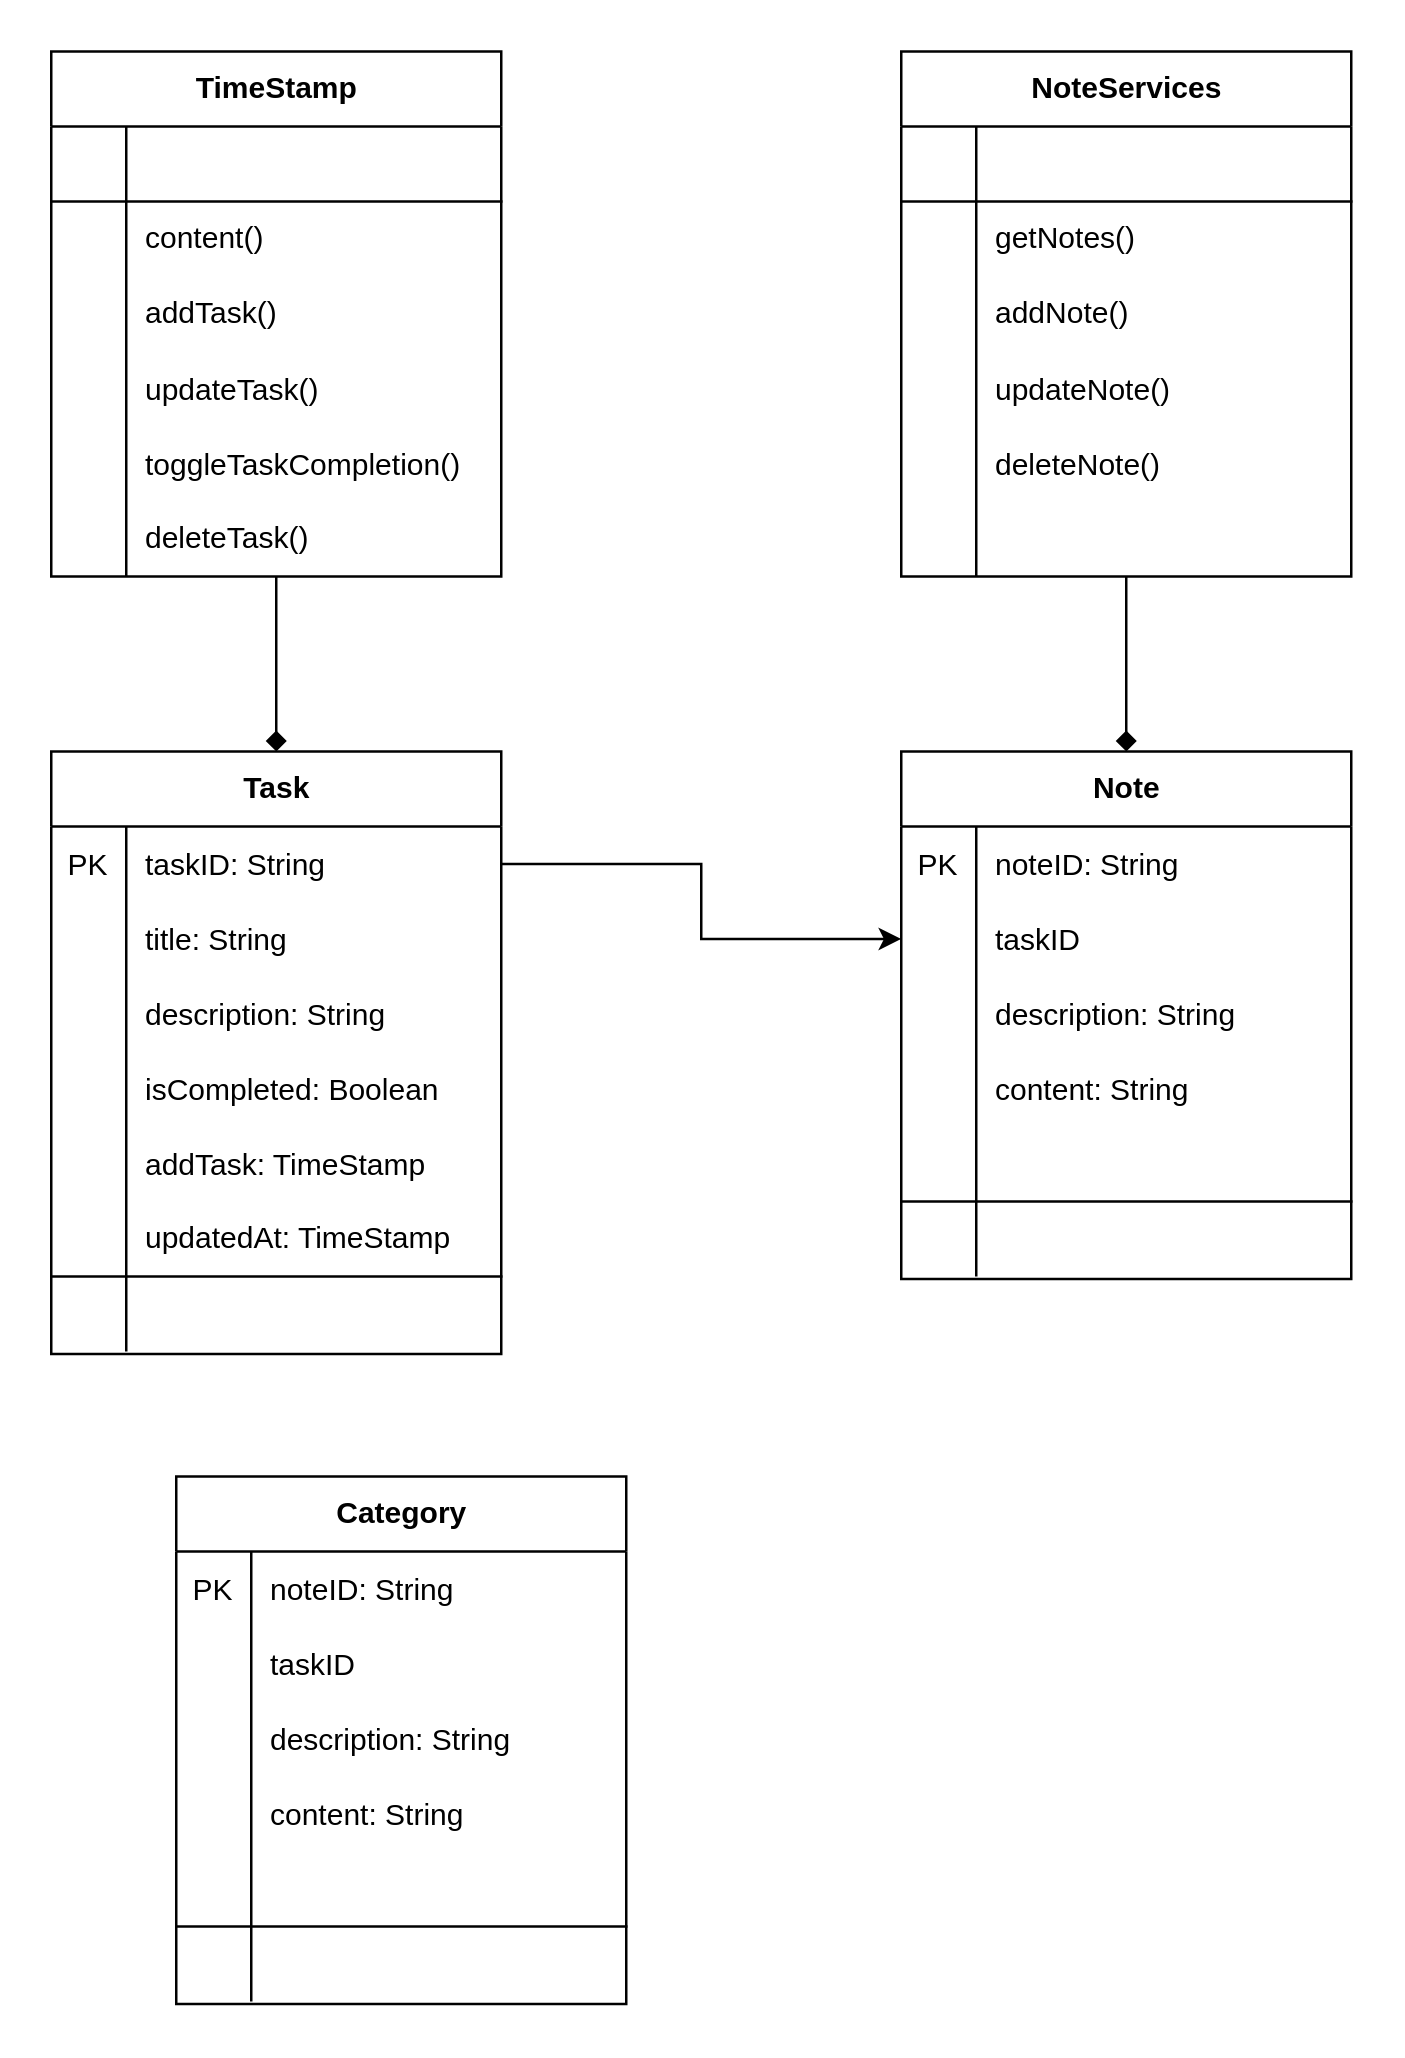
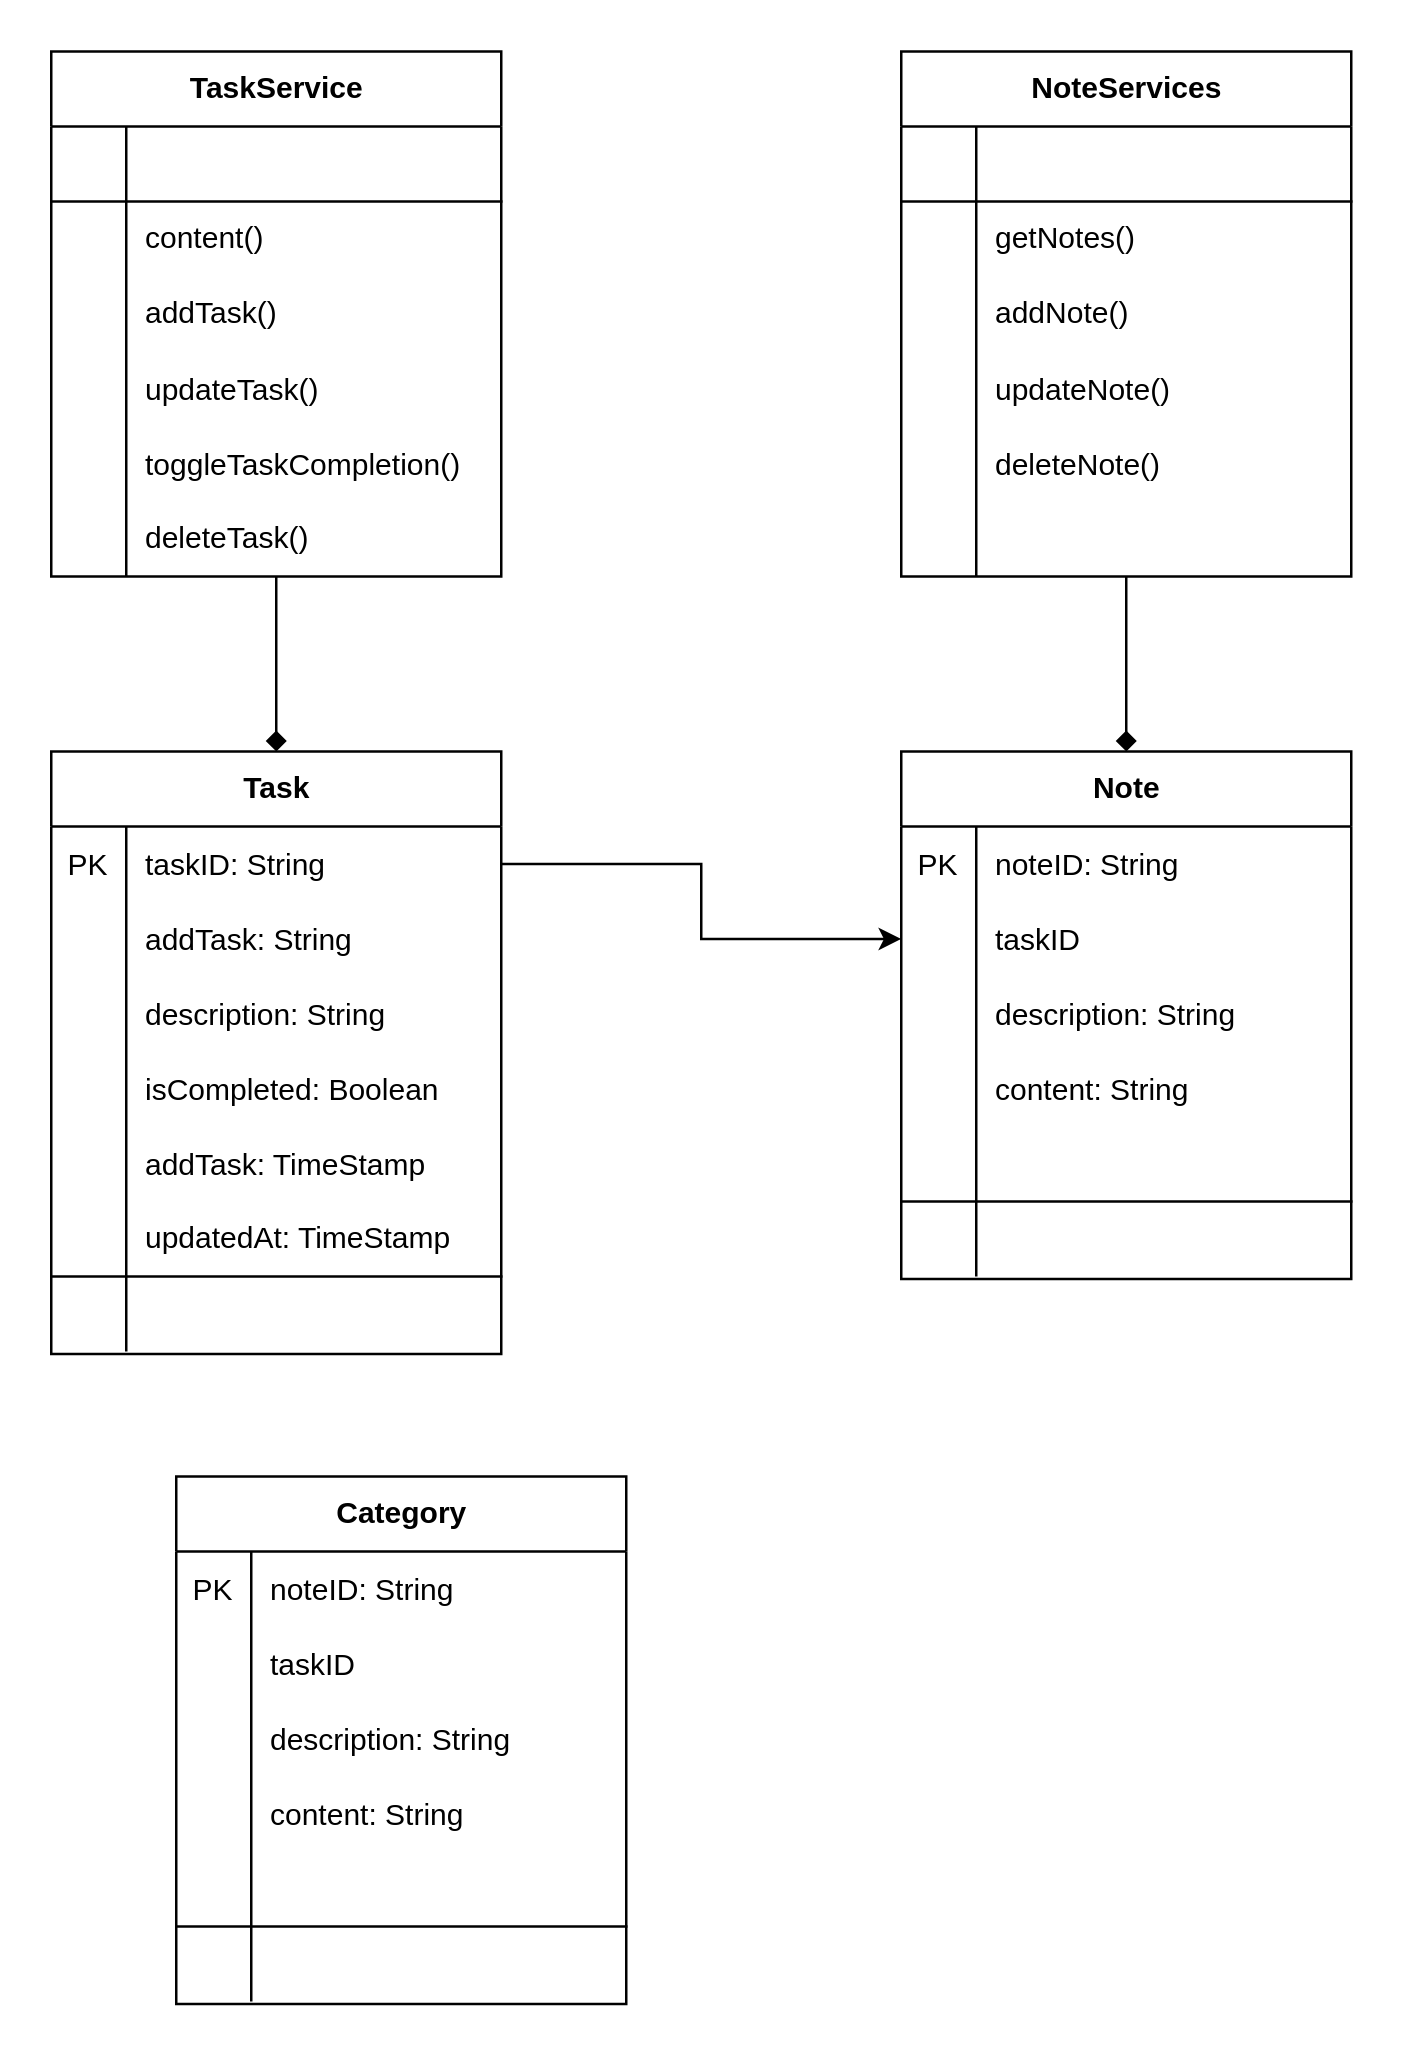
- <mxCell id="64" value="TimeStamp" style="shape=table;startSize=30;container=1;collapsible=1;childLayout=tableLayout;fixedRows=1;rowLines=0;fontStyle=1;align=center;resizeLast=1;html=1;" parent="1" vertex="1"><mxGeometry x="20" y="20" width="180" height="210" as="geometry" /></mxCell>
+ <mxCell id="64" value="TaskService" style="shape=table;startSize=30;container=1;collapsible=1;childLayout=tableLayout;fixedRows=1;rowLines=0;fontStyle=1;align=center;resizeLast=1;html=1;" parent="1" vertex="1"><mxGeometry x="20" y="20" width="180" height="210" as="geometry" /></mxCell>
- <mxCell id="8" value="title: String" style="shape=partialRectangle;connectable=0;fillColor=none;top=0;left=0;bottom=0;right=0;align=left;spacingLeft=6;overflow=hidden;" parent="6" vertex="1"><mxGeometry x="30" width="150" height="30" as="geometry"><mxRectangle width="150" height="30" as="alternateBounds" /></mxGeometry></mxCell>
+ <mxCell id="8" value="addTask: String" style="shape=partialRectangle;connectable=0;fillColor=none;top=0;left=0;bottom=0;right=0;align=left;spacingLeft=6;overflow=hidden;" parent="6" vertex="1"><mxGeometry x="30" width="150" height="30" as="geometry"><mxRectangle width="150" height="30" as="alternateBounds" /></mxGeometry></mxCell>
